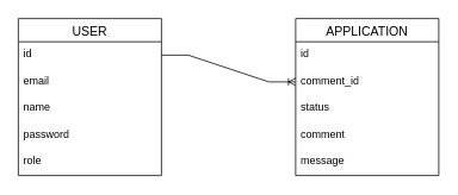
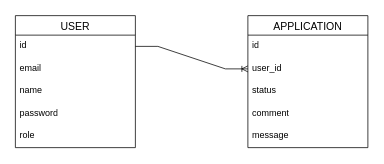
- <mxCell id="10" value="comment_id" style="text;strokeColor=none;fillColor=none;spacingLeft=4;spacingRight=4;overflow=hidden;rotatable=0;points=[[0,0.5],[1,0.5]];portConstraint=eastwest;fontSize=12;whiteSpace=wrap;html=1;" vertex="1" parent="8"><mxGeometry y="56" width="160" height="30" as="geometry" /></mxCell>
+ <mxCell id="10" value="user_id" style="text;strokeColor=none;fillColor=none;spacingLeft=4;spacingRight=4;overflow=hidden;rotatable=0;points=[[0,0.5],[1,0.5]];portConstraint=eastwest;fontSize=12;whiteSpace=wrap;html=1;" vertex="1" parent="8"><mxGeometry y="56" width="160" height="30" as="geometry" /></mxCell>
